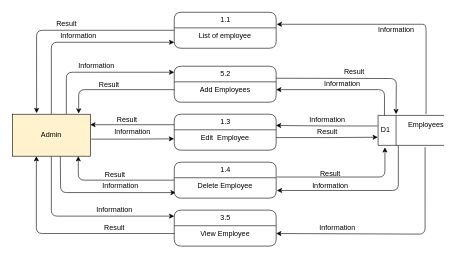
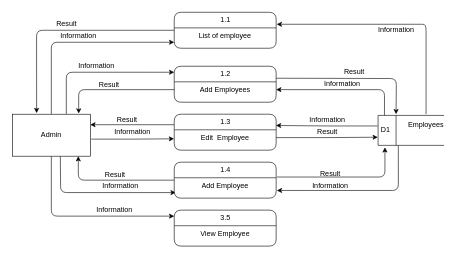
- <mxCell id="13" value="5.2" style="swimlane;html=1;fontStyle=0;childLayout=stackLayout;horizontal=1;startSize=26;horizontalStack=0;resizeParent=1;resizeLast=0;collapsible=1;marginBottom=0;swimlaneFillColor=#ffffff;align=center;shadow=0;comic=0;labelBackgroundColor=none;strokeWidth=1;fontFamily=Helvetica;fontSize=12;fontColor=#000000;rounded=1;" parent="1" vertex="1"><mxGeometry x="290" y="110" width="170" height="60" as="geometry" /></mxCell>
+ <mxCell id="13" value="1.2" style="swimlane;html=1;fontStyle=0;childLayout=stackLayout;horizontal=1;startSize=26;horizontalStack=0;resizeParent=1;resizeLast=0;collapsible=1;marginBottom=0;swimlaneFillColor=#ffffff;align=center;shadow=0;comic=0;labelBackgroundColor=none;strokeWidth=1;fontFamily=Helvetica;fontSize=12;fontColor=#000000;rounded=1;" parent="1" vertex="1"><mxGeometry x="290" y="110" width="170" height="60" as="geometry" /></mxCell>
- <mxCell id="11" value="&lt;font style=&quot;font-size: 12px;&quot;&gt;Admin&lt;/font&gt;" style="whiteSpace=wrap;html=1;fontFamily=Helvetica;fontColor=#000000;fontSize=12;rounded=0;fillColor=#fff2cc;" parent="1" vertex="1"><mxGeometry x="20" y="190" width="130" height="70" as="geometry" /></mxCell>
+ <mxCell id="11" value="&lt;font style=&quot;font-size: 12px;&quot;&gt;Admin&lt;/font&gt;" style="whiteSpace=wrap;html=1;fontFamily=Helvetica;fontColor=#000000;fontSize=12;rounded=0;" parent="1" vertex="1"><mxGeometry x="20" y="190" width="130" height="70" as="geometry" /></mxCell>
- <mxCell id="22" value="&lt;span id=&quot;docs-internal-guid-ec00c497-7fff-d599-0a47-b24389822d92&quot; style=&quot;font-size: 12px;&quot;&gt;&lt;span style=&quot;font-size: 12px; background-color: transparent; vertical-align: baseline;&quot;&gt;Delete Employee&lt;/span&gt;&lt;/span&gt;" style="text;html=1;strokeColor=none;fillColor=none;spacingLeft=4;spacingRight=4;whiteSpace=wrap;overflow=hidden;rotatable=0;points=[[0,0.5],[1,0.5]];portConstraint=eastwest;fontFamily=Helvetica;fontColor=#000000;fontSize=12;align=center;rounded=1;" parent="21" vertex="1"><mxGeometry y="26" width="170" height="26" as="geometry" /></mxCell>
+ <mxCell id="22" value="&lt;span id=&quot;docs-internal-guid-ec00c497-7fff-d599-0a47-b24389822d92&quot; style=&quot;font-size: 12px;&quot;&gt;&lt;span style=&quot;font-size: 12px; background-color: transparent; vertical-align: baseline;&quot;&gt;Add Employee&lt;/span&gt;&lt;/span&gt;" style="text;html=1;strokeColor=none;fillColor=none;spacingLeft=4;spacingRight=4;whiteSpace=wrap;overflow=hidden;rotatable=0;points=[[0,0.5],[1,0.5]];portConstraint=eastwest;fontFamily=Helvetica;fontColor=#000000;fontSize=12;align=center;rounded=1;" parent="21" vertex="1"><mxGeometry y="26" width="170" height="26" as="geometry" /></mxCell>
- <mxCell id="36" value="Result" style="edgeStyle=orthogonalEdgeStyle;orthogonalLoop=1;jettySize=auto;html=1;entryX=0.308;entryY=1;entryDx=0;entryDy=0;entryPerimeter=0;labelBackgroundColor=none;fontFamily=Helvetica;fontColor=#000000;fontSize=12;" parent="1" source="24" target="11" edge="1"><mxGeometry x="-0.443" y="-9" relative="1" as="geometry"><mxPoint as="offset" /></mxGeometry></mxCell>
- <mxCell id="28" value="&#10;&#10;&lt;span style=&quot;font-size: 12px; font-style: normal; font-weight: 400; letter-spacing: normal; text-align: center; text-indent: 0px; text-transform: none; word-spacing: 0px; display: inline; float: none;&quot;&gt;Information&lt;/span&gt;&#10;&#10;" style="edgeStyle=orthogonalEdgeStyle;orthogonalLoop=1;jettySize=auto;html=1;exitX=0.713;exitY=1.057;exitDx=0;exitDy=0;exitPerimeter=0;labelBackgroundColor=none;entryX=1;entryY=0.5;entryDx=0;entryDy=0;fontFamily=Helvetica;fontColor=#000000;fontSize=12;" parent="1" source="29" target="24" edge="1"><mxGeometry x="0.482" y="-10" relative="1" as="geometry"><mxPoint x="463" y="390" as="targetPoint" /><Array as="points"><mxPoint x="708" y="390" /><mxPoint x="460" y="390" /></Array><mxPoint as="offset" /></mxGeometry></mxCell>
